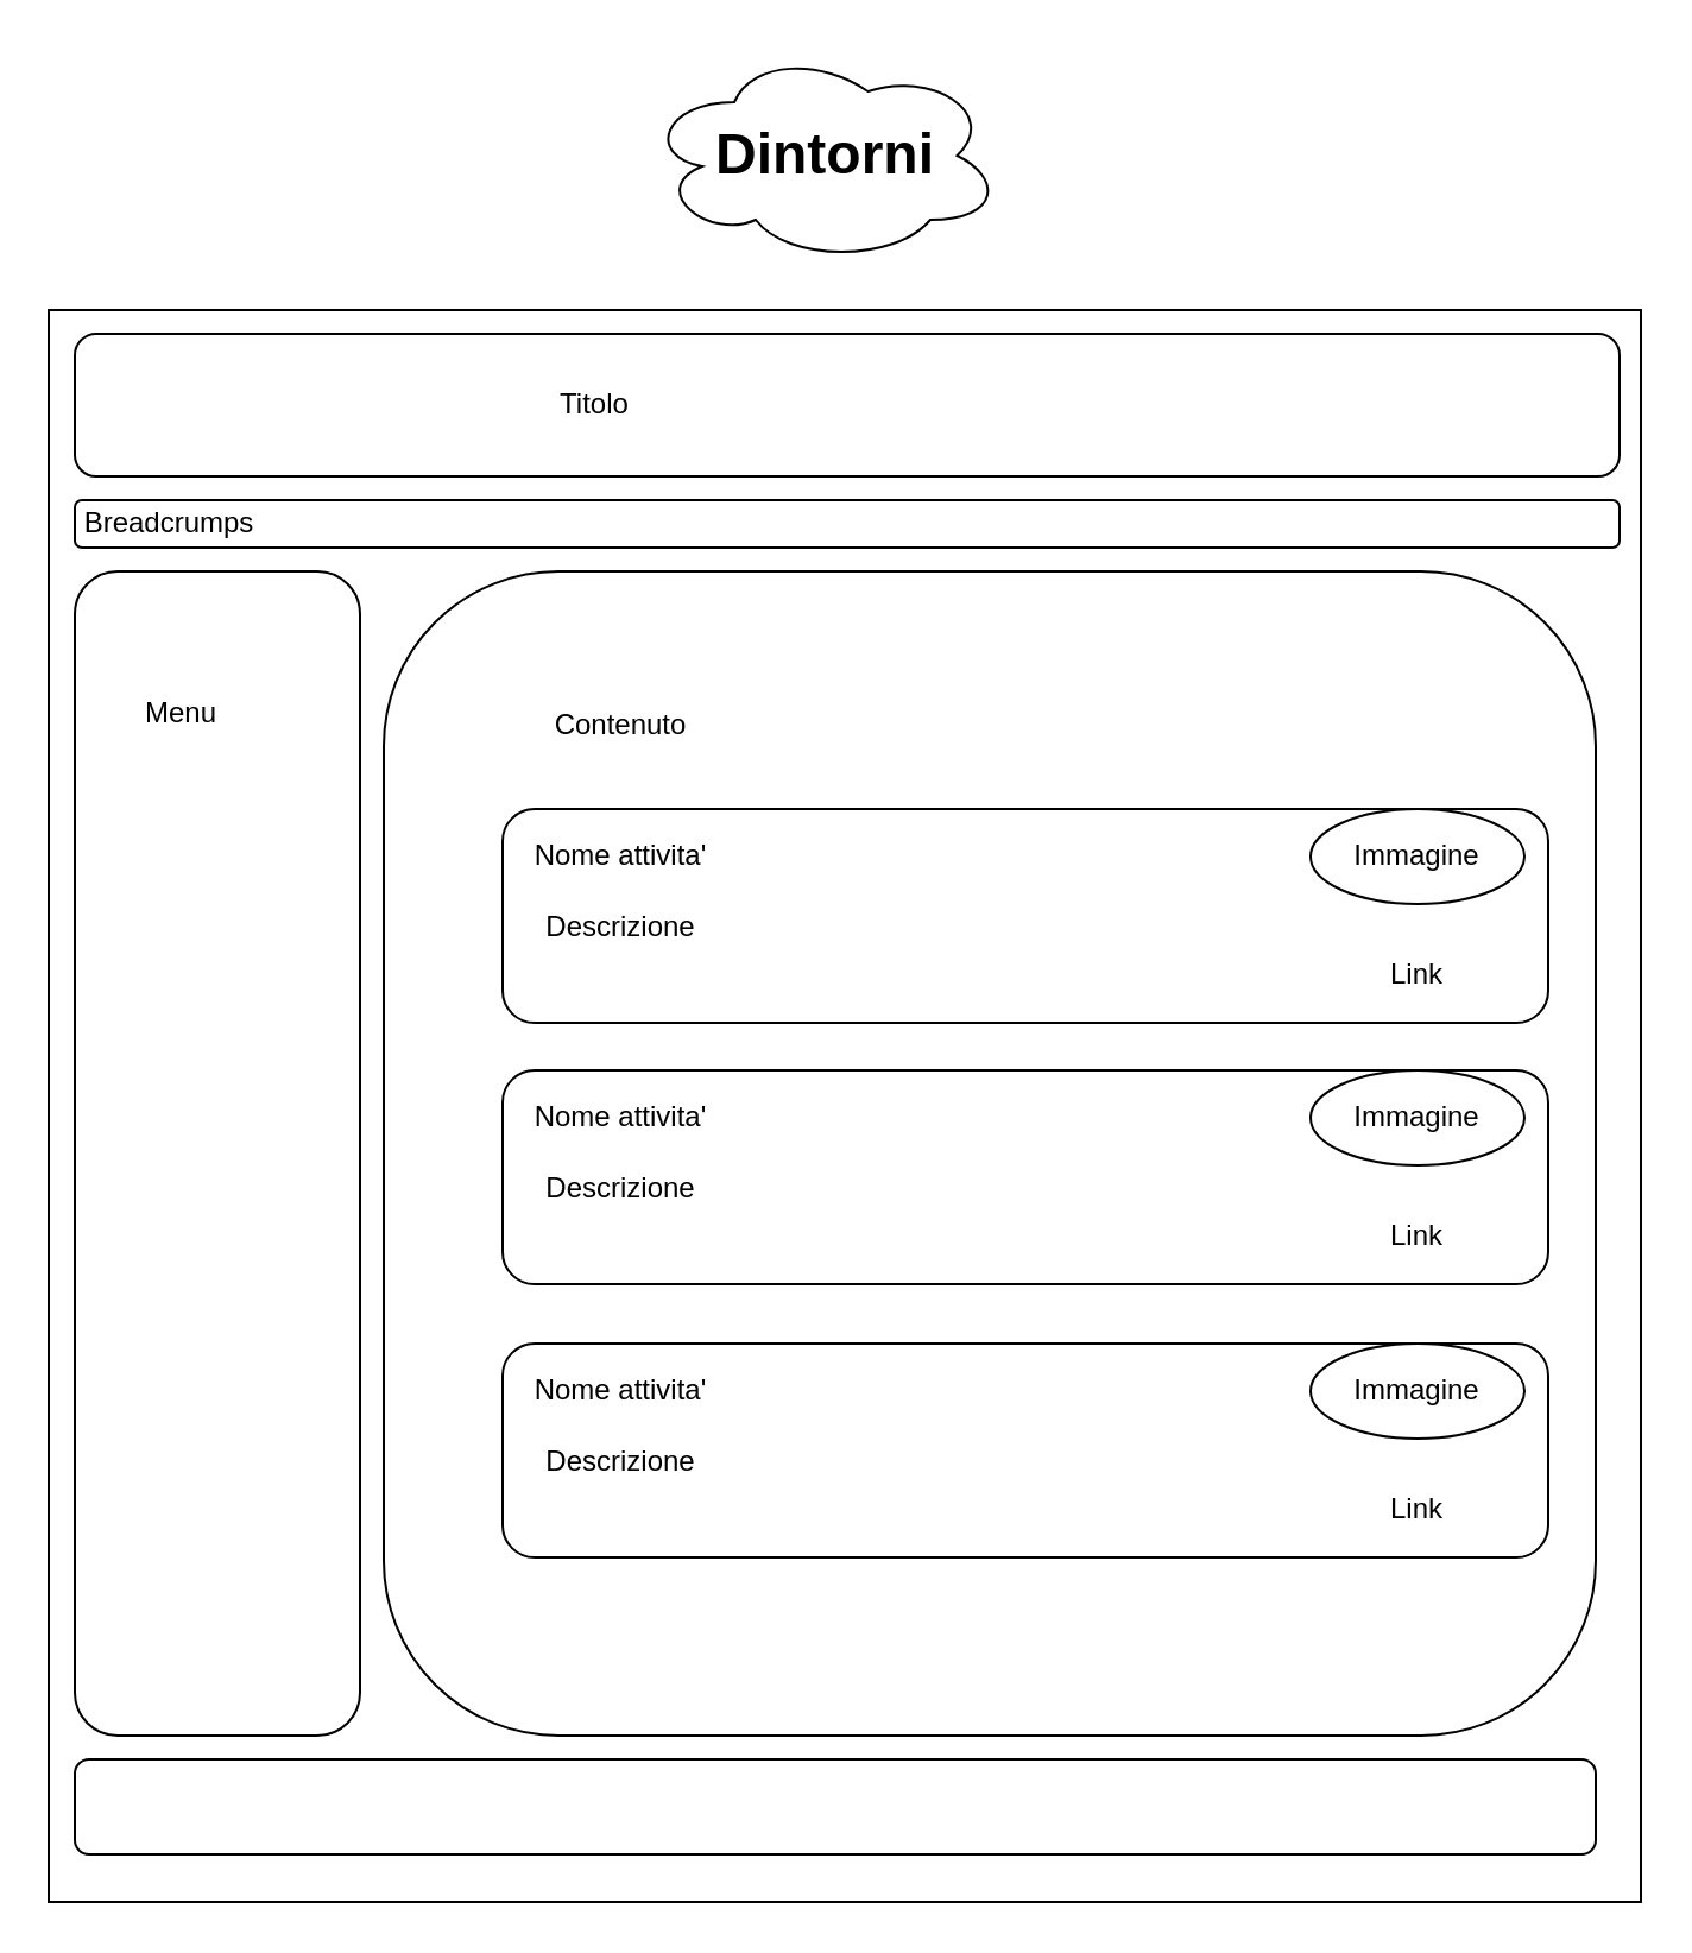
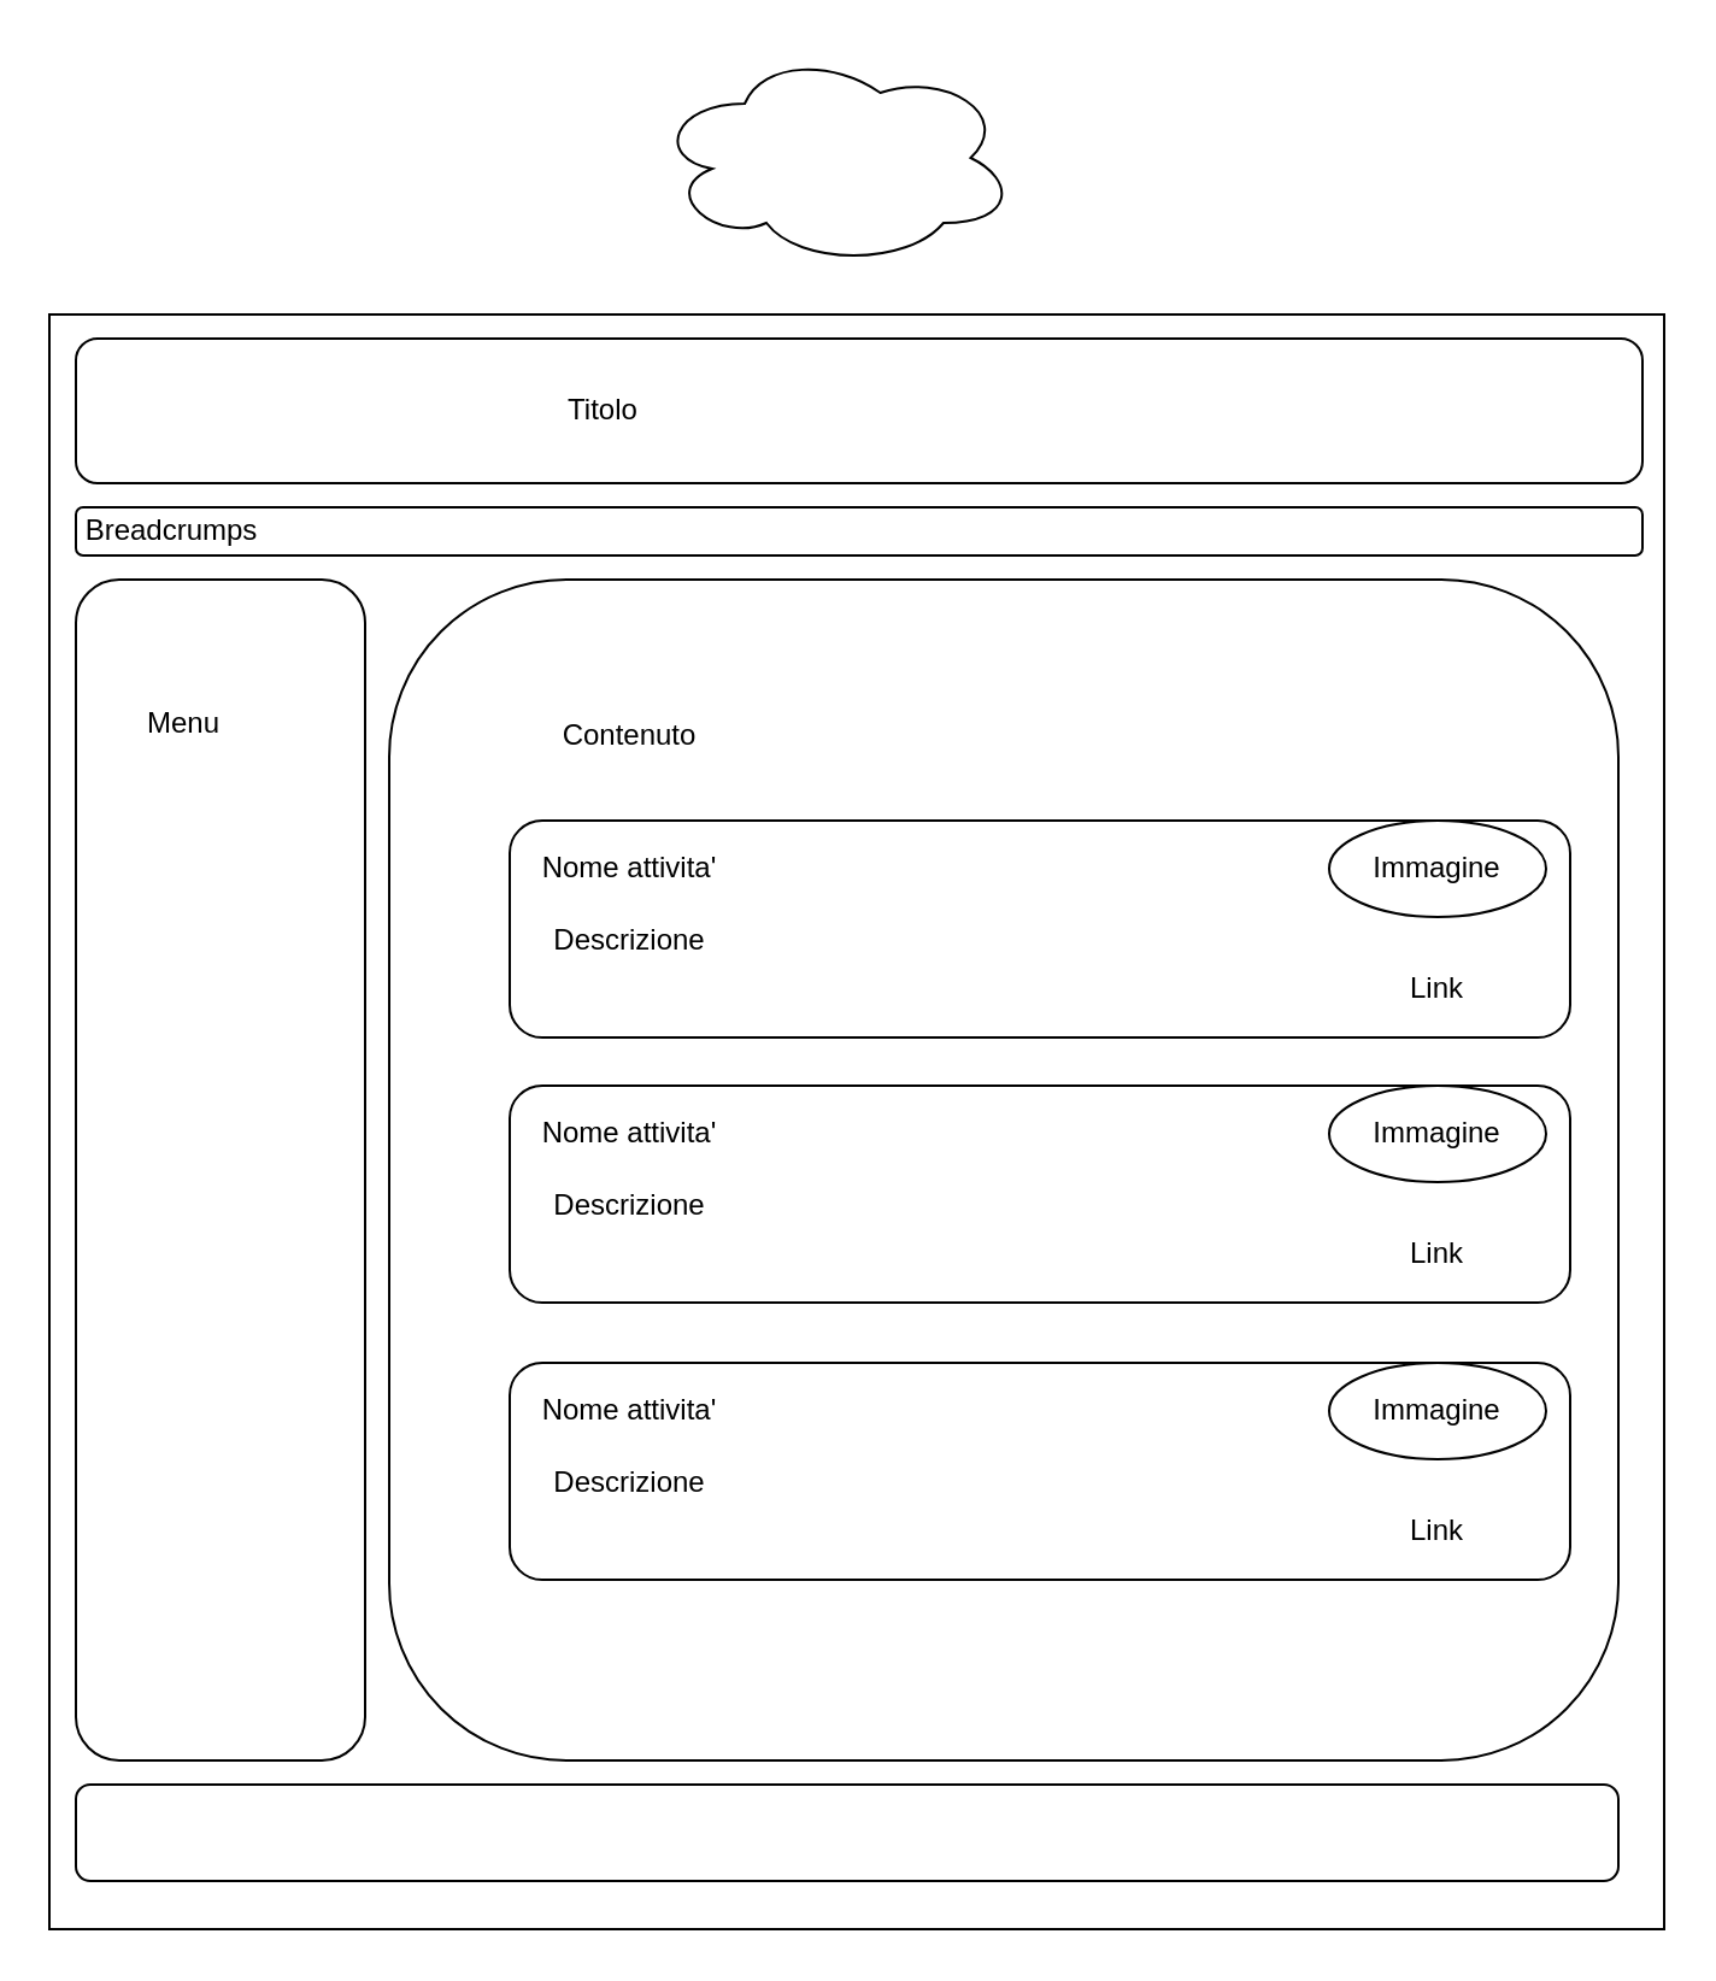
- <mxCell id="3" value="&lt;h1&gt;Dintorni&lt;/h1&gt;" style="text;html=1;strokeColor=none;fillColor=none;spacing=5;spacingTop=-20;whiteSpace=wrap;overflow=hidden;rounded=0;" vertex="1" parent="1"><mxGeometry x="296" y="45" width="100" height="40" as="geometry" /></mxCell>
